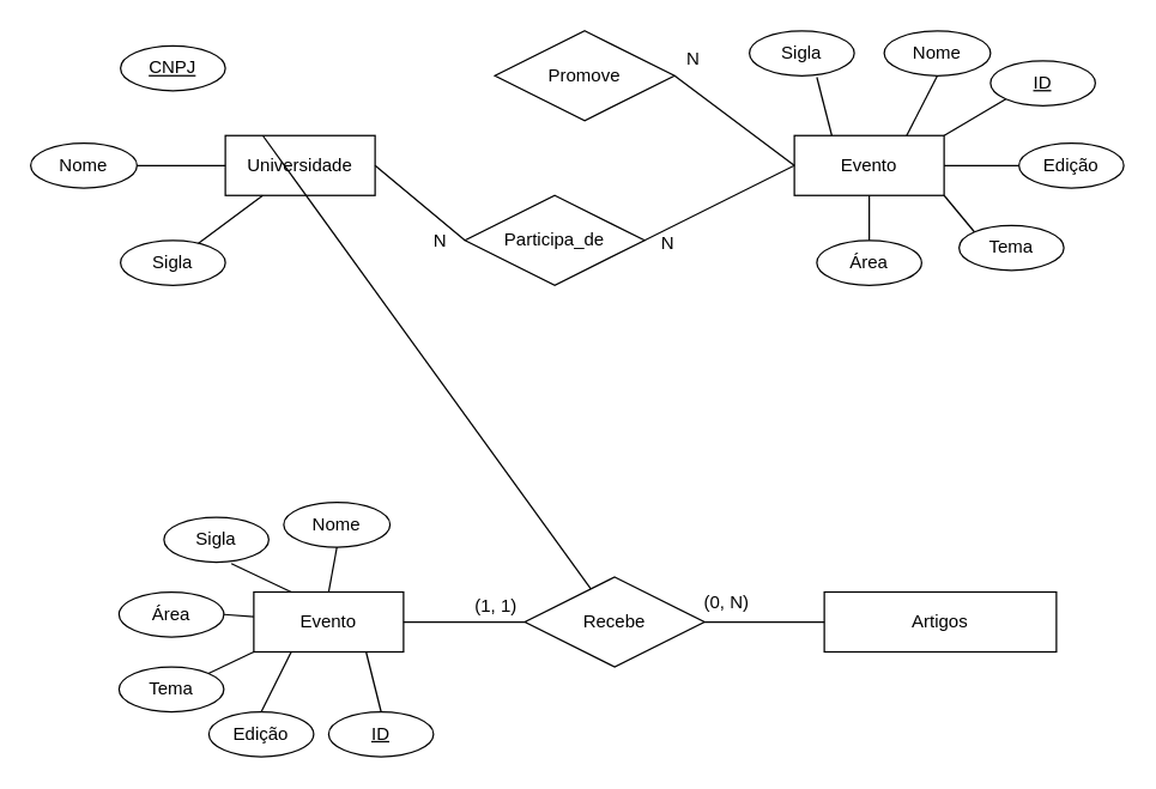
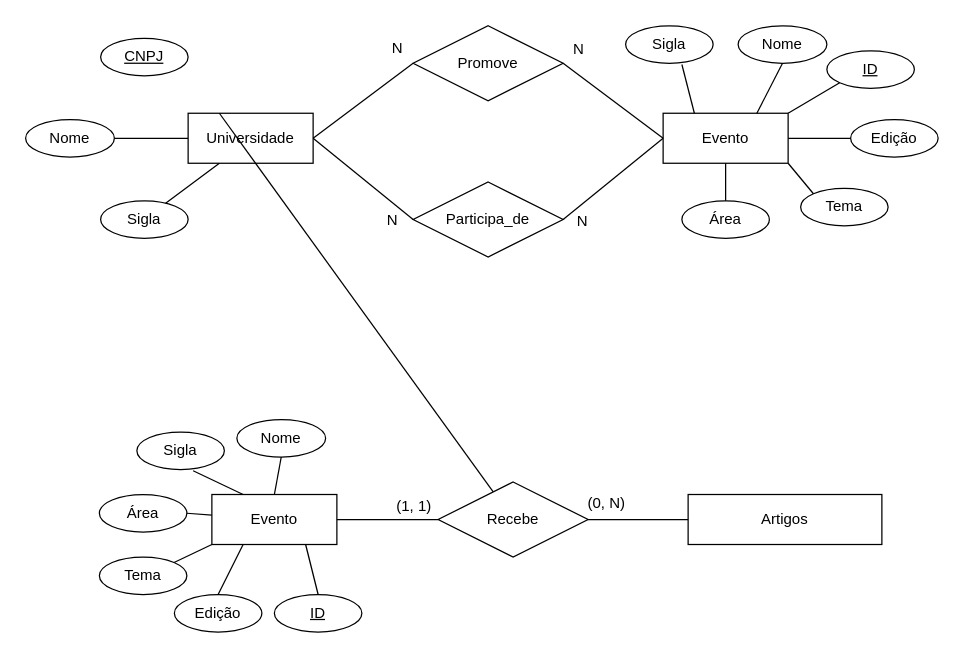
+ <mxCell id="5" value="" style="endArrow=none;html=1;rounded=0;exitX=1;exitY=0.5;exitDx=0;exitDy=0;entryX=0;entryY=0.5;entryDx=0;entryDy=0;" edge="1" parent="1" source="3" target="4"><mxGeometry relative="1" as="geometry"><mxPoint x="260" y="-1" as="sourcePoint" /><mxPoint x="360" y="-1" as="targetPoint" /></mxGeometry></mxCell>
+ <mxCell id="6" value="N" style="resizable=0;html=1;align=right;verticalAlign=bottom;" connectable="0" vertex="1" parent="5"><mxGeometry x="1" relative="1" as="geometry"><mxPoint x="-8" y="-4" as="offset" /></mxGeometry></mxCell>
- <mxCell id="24" value="Participa_de" style="shape=rhombus;perimeter=rhombusPerimeter;whiteSpace=wrap;html=1;align=center;" vertex="1" parent="1"><mxGeometry x="310" y="130" width="120" height="60" as="geometry" /></mxCell>
+ <mxCell id="24" value="Participa_de" style="shape=rhombus;perimeter=rhombusPerimeter;whiteSpace=wrap;html=1;align=center;" vertex="1" parent="1"><mxGeometry x="330" y="145" width="120" height="60" as="geometry" /></mxCell>
